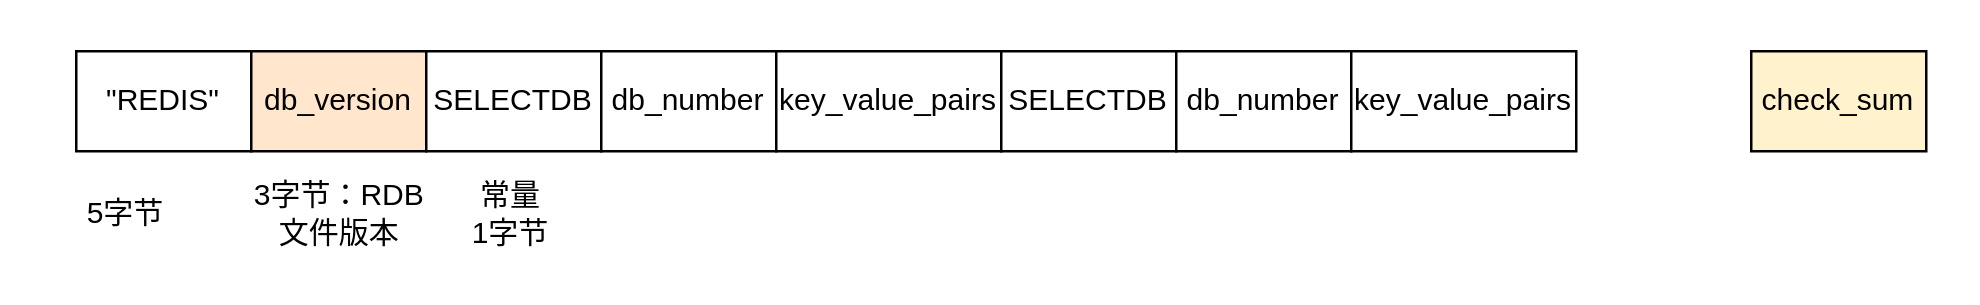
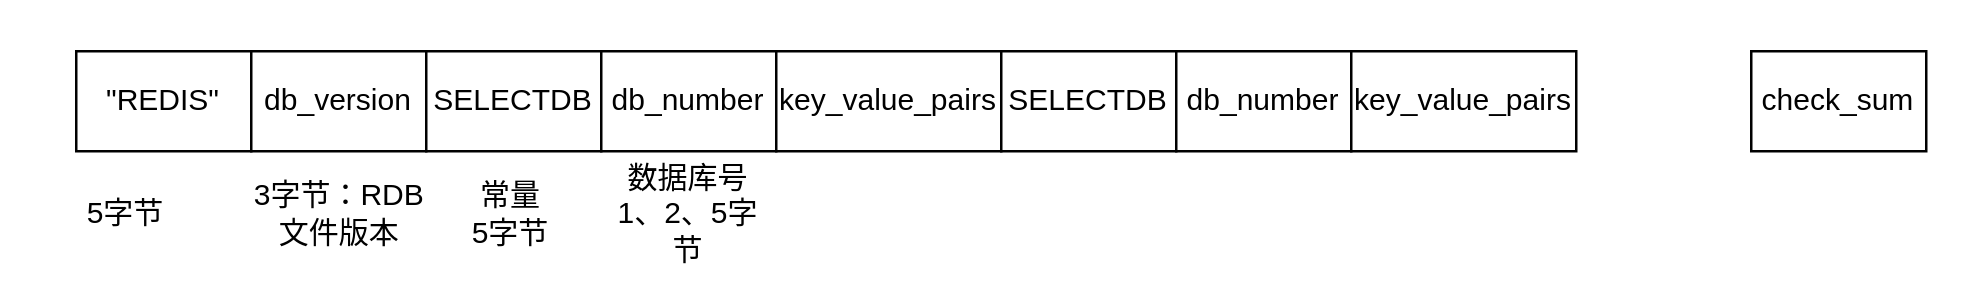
- <mxCell id="3" value="db_version" style="rounded=0;whiteSpace=wrap;html=1;fillColor=#ffe6cc;" vertex="1" parent="1"><mxGeometry x="100" y="20" width="70" height="40" as="geometry" /></mxCell>
+ <mxCell id="3" value="db_version" style="rounded=0;whiteSpace=wrap;html=1;" vertex="1" parent="1"><mxGeometry x="100" y="20" width="70" height="40" as="geometry" /></mxCell>
- <mxCell id="10" value="check_sum" style="rounded=0;whiteSpace=wrap;html=1;fillColor=#fff2cc;" vertex="1" parent="1"><mxGeometry x="700" y="20" width="70" height="40" as="geometry" /></mxCell>
+ <mxCell id="10" value="check_sum" style="rounded=0;whiteSpace=wrap;html=1;" vertex="1" parent="1"><mxGeometry x="700" y="20" width="70" height="40" as="geometry" /></mxCell>
- <mxCell id="13" value="常量&lt;div&gt;1字节&lt;/div&gt;" style="text;html=1;align=center;verticalAlign=middle;whiteSpace=wrap;rounded=0;" vertex="1" parent="1"><mxGeometry x="174" y="70" width="60" height="30" as="geometry" /></mxCell>
+ <mxCell id="13" value="常量&lt;div&gt;5字节&lt;/div&gt;" style="text;html=1;align=center;verticalAlign=middle;whiteSpace=wrap;rounded=0;" vertex="1" parent="1"><mxGeometry x="174" y="70" width="60" height="30" as="geometry" /></mxCell>
+ <mxCell id="14" value="数据库号&lt;div&gt;1、2、5字节&lt;/div&gt;" style="text;html=1;align=center;verticalAlign=middle;whiteSpace=wrap;rounded=0;" vertex="1" parent="1"><mxGeometry x="245" y="70" width="60" height="30" as="geometry" /></mxCell>
